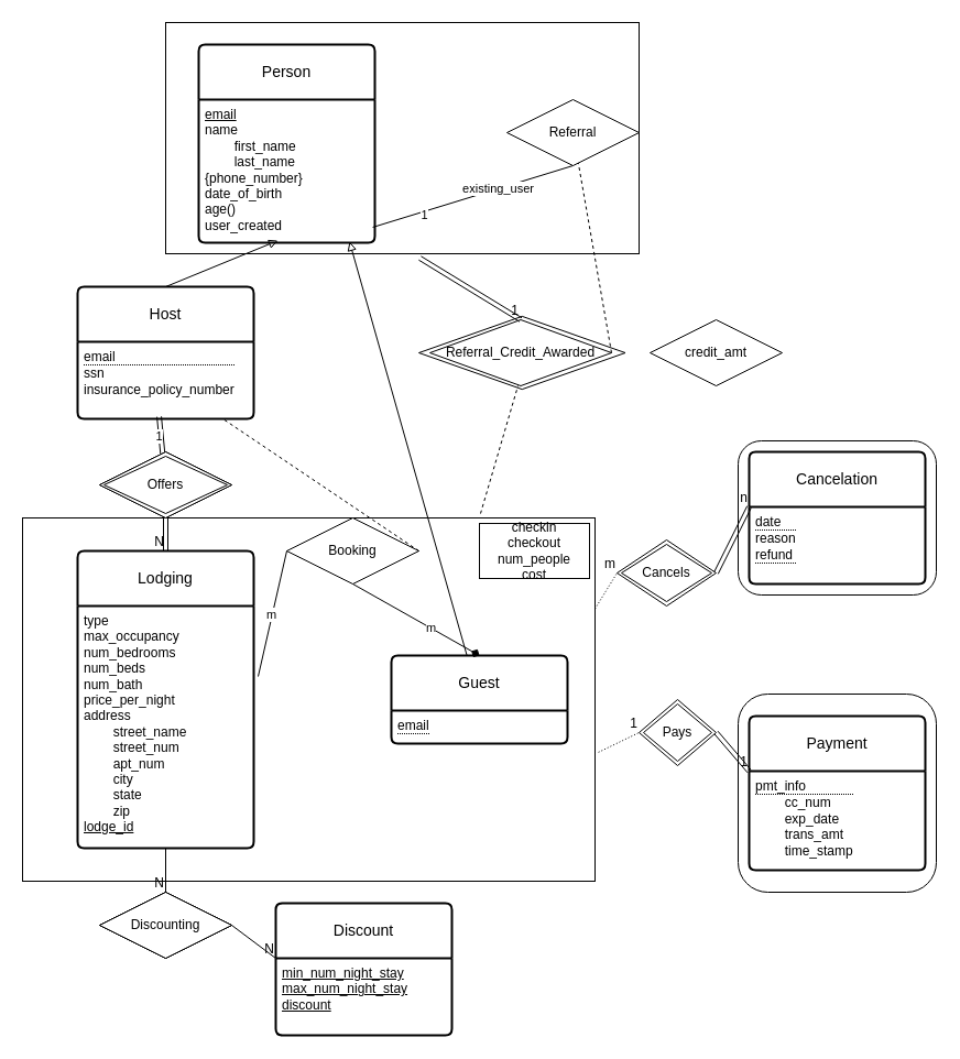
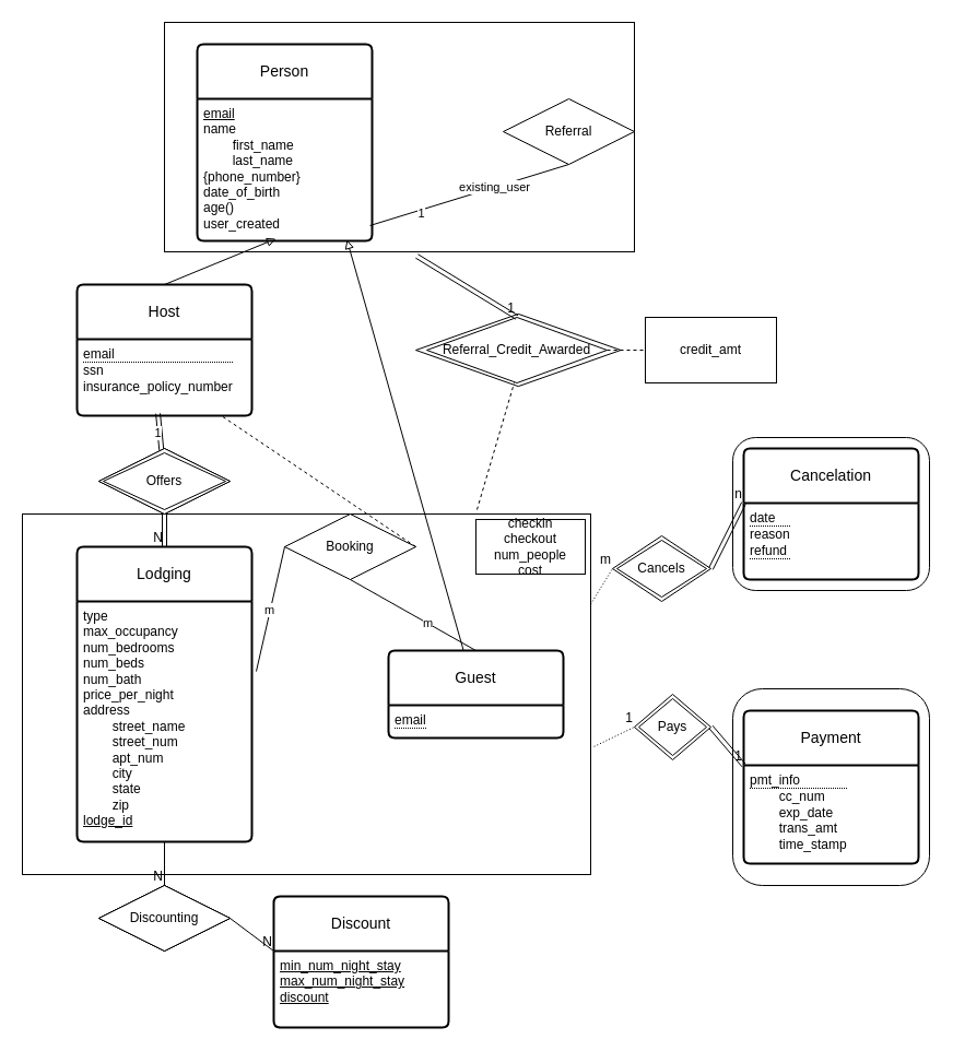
- <mxCell id="57" value="" style="endArrow=none;dashed=1;html=1;rounded=0;exitX=1;exitY=0.5;exitDx=0;exitDy=0;" edge="1" parent="1" source="55" target="32"><mxGeometry width="50" height="50" relative="1" as="geometry"><mxPoint x="530" y="190" as="sourcePoint" /><mxPoint x="580" y="140" as="targetPoint" /></mxGeometry></mxCell>
+ <mxCell id="57" value="" style="endArrow=none;dashed=1;html=1;rounded=0;exitX=1;exitY=0.5;exitDx=0;exitDy=0;entryX=0;entryY=0.5;entryDx=0;entryDy=0;" edge="1" parent="1" source="55" target="56"><mxGeometry width="50" height="50" relative="1" as="geometry"><mxPoint x="530" y="190" as="sourcePoint" /><mxPoint x="580" y="140" as="targetPoint" /></mxGeometry></mxCell>
- <mxCell id="56" value="&lt;div&gt;credit_amt&lt;/div&gt;" style="rhombus;whiteSpace=wrap;html=1;" vertex="1" parent="1"><mxGeometry x="590" y="290" width="120" height="60" as="geometry" /></mxCell>
+ <mxCell id="56" value="&lt;div&gt;credit_amt&lt;/div&gt;" style="rounded=0;whiteSpace=wrap;html=1;" vertex="1" parent="1"><mxGeometry x="590" y="290" width="120" height="60" as="geometry" /></mxCell>
- <mxCell id="23" value="" style="endArrow=diamond;html=1;rounded=0;entryX=0.5;entryY=0;entryDx=0;entryDy=0;exitX=0.5;exitY=1;exitDx=0;exitDy=0;" edge="1" parent="1" source="20" target="14"><mxGeometry width="50" height="50" relative="1" as="geometry"><mxPoint x="460" y="310" as="sourcePoint" /><mxPoint x="510" y="260" as="targetPoint" /></mxGeometry></mxCell>
+ <mxCell id="23" value="" style="endArrow=none;html=1;rounded=0;entryX=0.5;entryY=0;entryDx=0;entryDy=0;exitX=0.5;exitY=1;exitDx=0;exitDy=0;" edge="1" parent="1" source="20" target="14"><mxGeometry width="50" height="50" relative="1" as="geometry"><mxPoint x="460" y="310" as="sourcePoint" /><mxPoint x="510" y="260" as="targetPoint" /></mxGeometry></mxCell>
